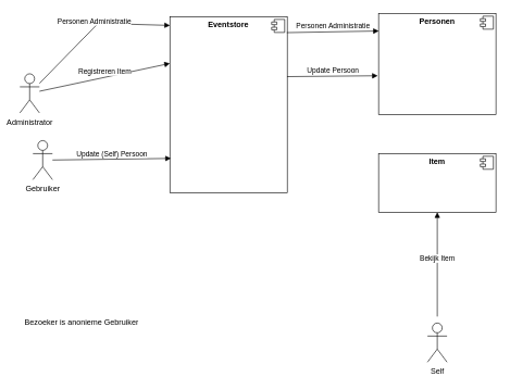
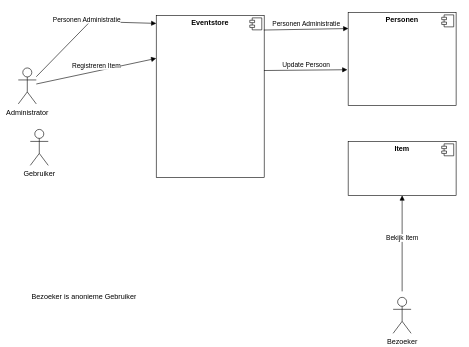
- <mxCell id="13" value="Update (Self) Persoon" style="html=1;verticalAlign=bottom;endArrow=block;rounded=0;entryX=0.009;entryY=0.805;entryDx=0;entryDy=0;entryPerimeter=0;" edge="1" parent="1" source="12" target="3"><mxGeometry width="80" relative="1" as="geometry"><mxPoint x="200" y="185" as="sourcePoint" /><mxPoint x="250" y="235" as="targetPoint" /></mxGeometry></mxCell>
- <mxCell id="17" value="Bezoeker is anonieme Gebruiker" style="text;html=1;strokeColor=none;fillColor=none;align=center;verticalAlign=middle;whiteSpace=wrap;overflow=hidden;" vertex="1" parent="1"><mxGeometry x="20" y="485" width="210" height="20" as="geometry" /></mxCell>
+ <mxCell id="17" value="Bezoeker is anonieme Gebruiker" style="text;html=1;strokeColor=none;fillColor=none;align=center;verticalAlign=middle;whiteSpace=wrap;overflow=hidden;" vertex="1" parent="1"><mxGeometry x="35" y="485" width="210" height="20" as="geometry" /></mxCell>
- <mxCell id="15" value="Self" style="shape=umlActor;verticalLabelPosition=bottom;verticalAlign=top;html=1;" vertex="1" parent="1"><mxGeometry x="655" y="495" width="30" height="60" as="geometry" /></mxCell>
+ <mxCell id="15" value="Bezoeker" style="shape=umlActor;verticalLabelPosition=bottom;verticalAlign=top;html=1;" vertex="1" parent="1"><mxGeometry x="655" y="495" width="30" height="60" as="geometry" /></mxCell>
